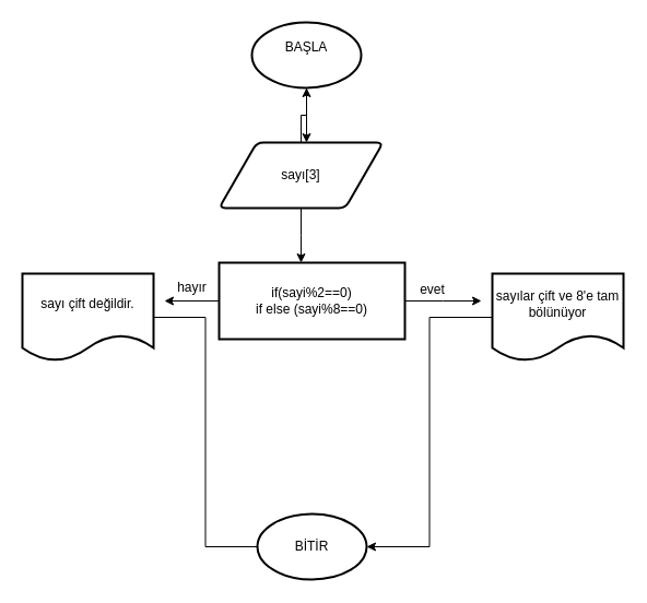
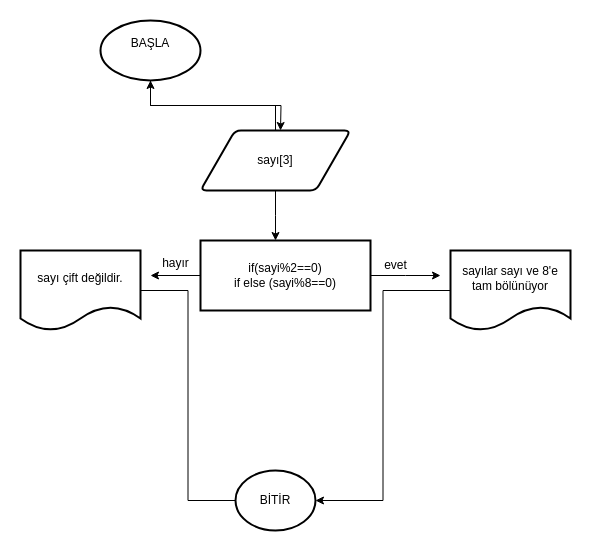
- <mxCell id="3" value="BAŞLA&lt;div&gt;&lt;br&gt;&lt;/div&gt;" style="strokeWidth=2;html=1;shape=mxgraph.flowchart.start_1;whiteSpace=wrap;" vertex="1" parent="1"><mxGeometry x="230" y="20" width="100" height="60" as="geometry" /></mxCell>
+ <mxCell id="3" value="BAŞLA&lt;div&gt;&lt;br&gt;&lt;/div&gt;" style="strokeWidth=2;html=1;shape=mxgraph.flowchart.start_1;whiteSpace=wrap;" vertex="1" parent="1"><mxGeometry x="100" y="20" width="100" height="60" as="geometry" /></mxCell>
- <mxCell id="12" value="sayılar çift ve 8'e tam bölünüyor" style="shape=document;whiteSpace=wrap;html=1;boundedLbl=1;strokeWidth=2;" vertex="1" parent="1"><mxGeometry x="450" y="250" width="120" height="80" as="geometry" /></mxCell>
+ <mxCell id="12" value="sayılar sayı ve 8'e tam bölünüyor" style="shape=document;whiteSpace=wrap;html=1;boundedLbl=1;strokeWidth=2;" vertex="1" parent="1"><mxGeometry x="450" y="250" width="120" height="80" as="geometry" /></mxCell>
- <mxCell id="11" value="BİTİR" style="strokeWidth=2;html=1;shape=mxgraph.flowchart.start_1;whiteSpace=wrap;" vertex="1" parent="1"><mxGeometry x="235" y="470" width="100" height="60" as="geometry" /></mxCell>
+ <mxCell id="11" value="BİTİR" style="strokeWidth=2;html=1;shape=mxgraph.flowchart.start_1;whiteSpace=wrap;" vertex="1" parent="1"><mxGeometry x="235" y="470" width="80" height="60" as="geometry" /></mxCell>
